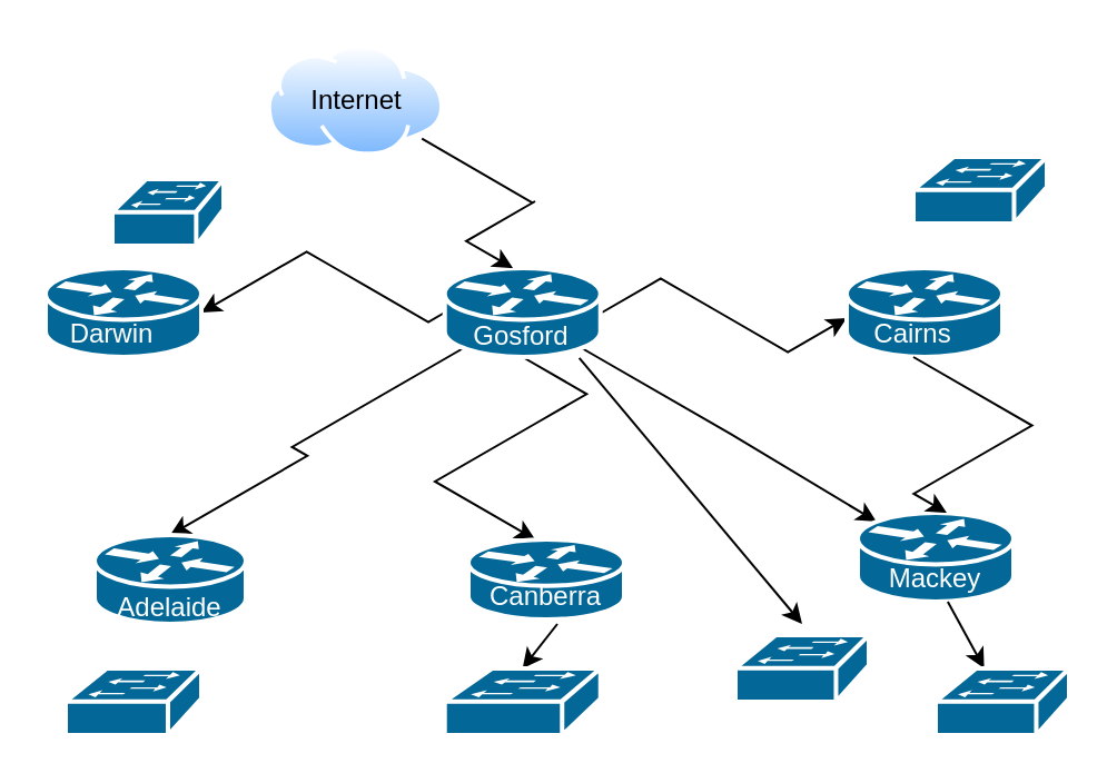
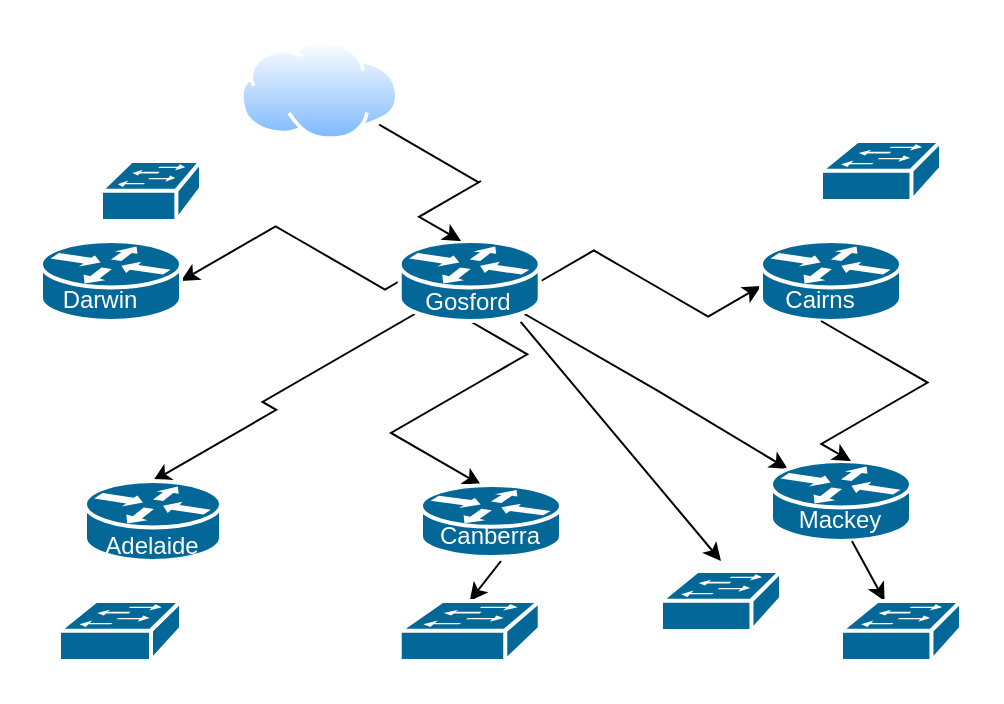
- <mxCell id="16" value="Internet" style="text;html=1;strokeColor=none;fillColor=none;align=center;verticalAlign=middle;whiteSpace=wrap;rounded=0;" vertex="1" parent="1"><mxGeometry x="129.68" y="30" width="60" height="30" as="geometry" /></mxCell>
